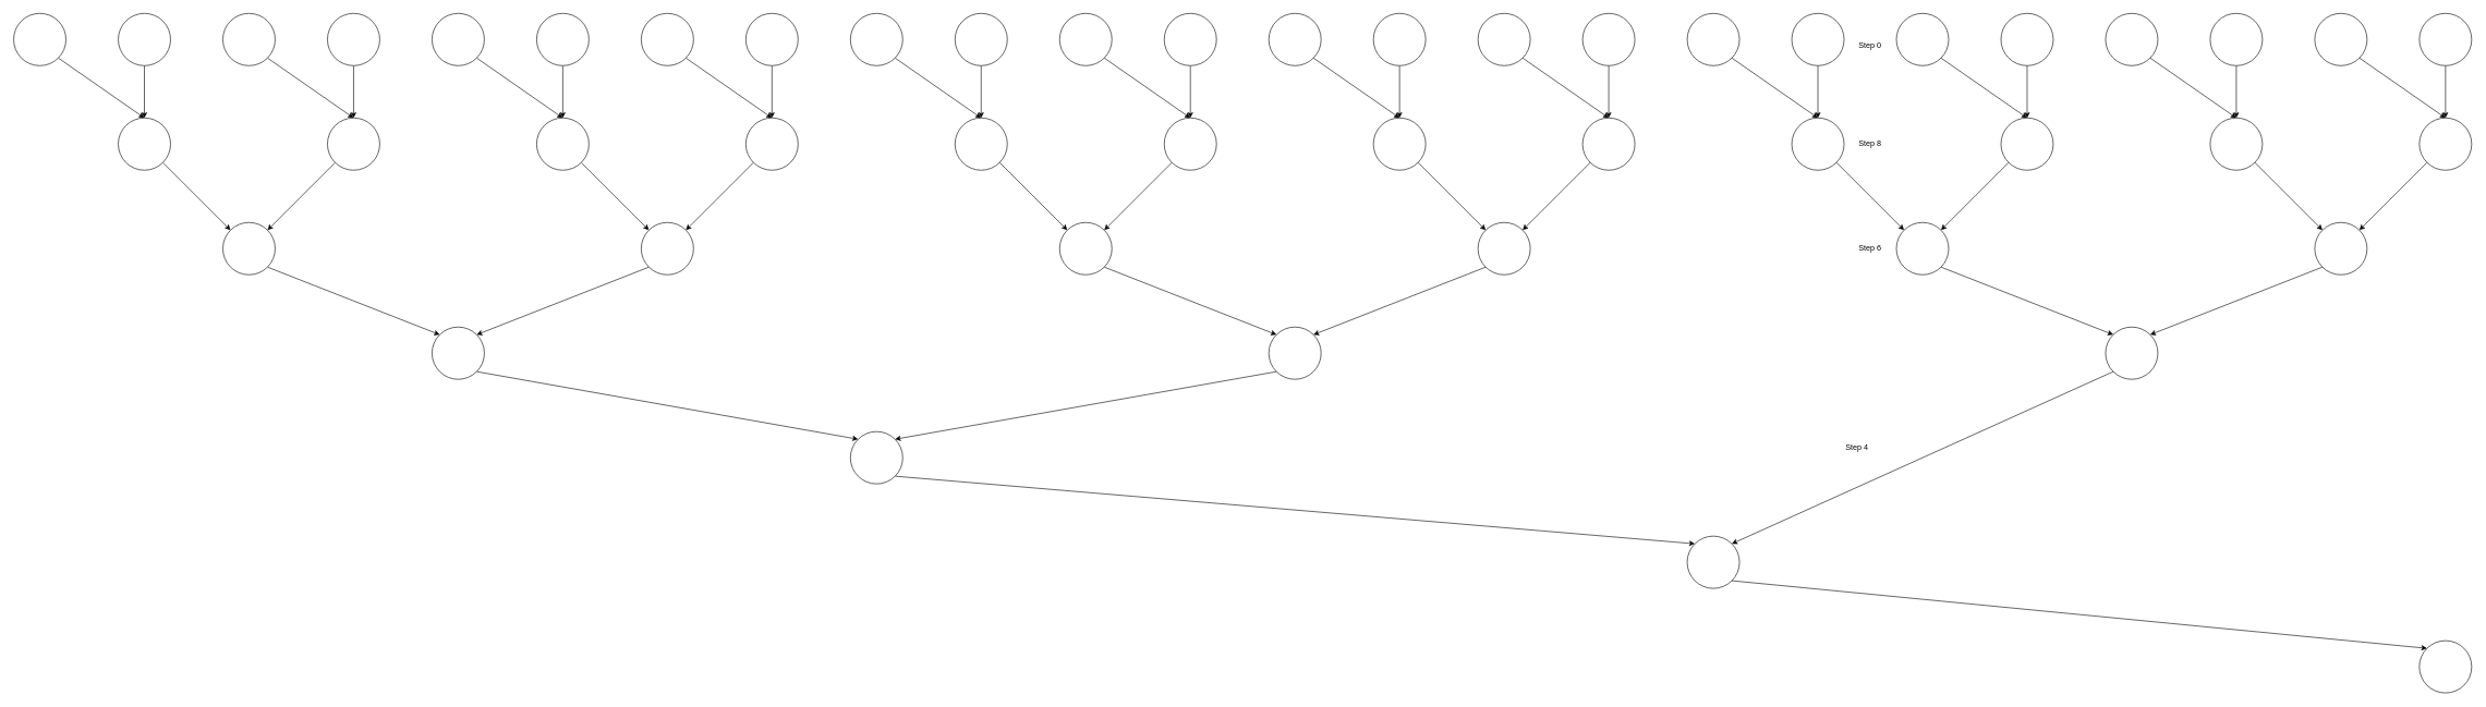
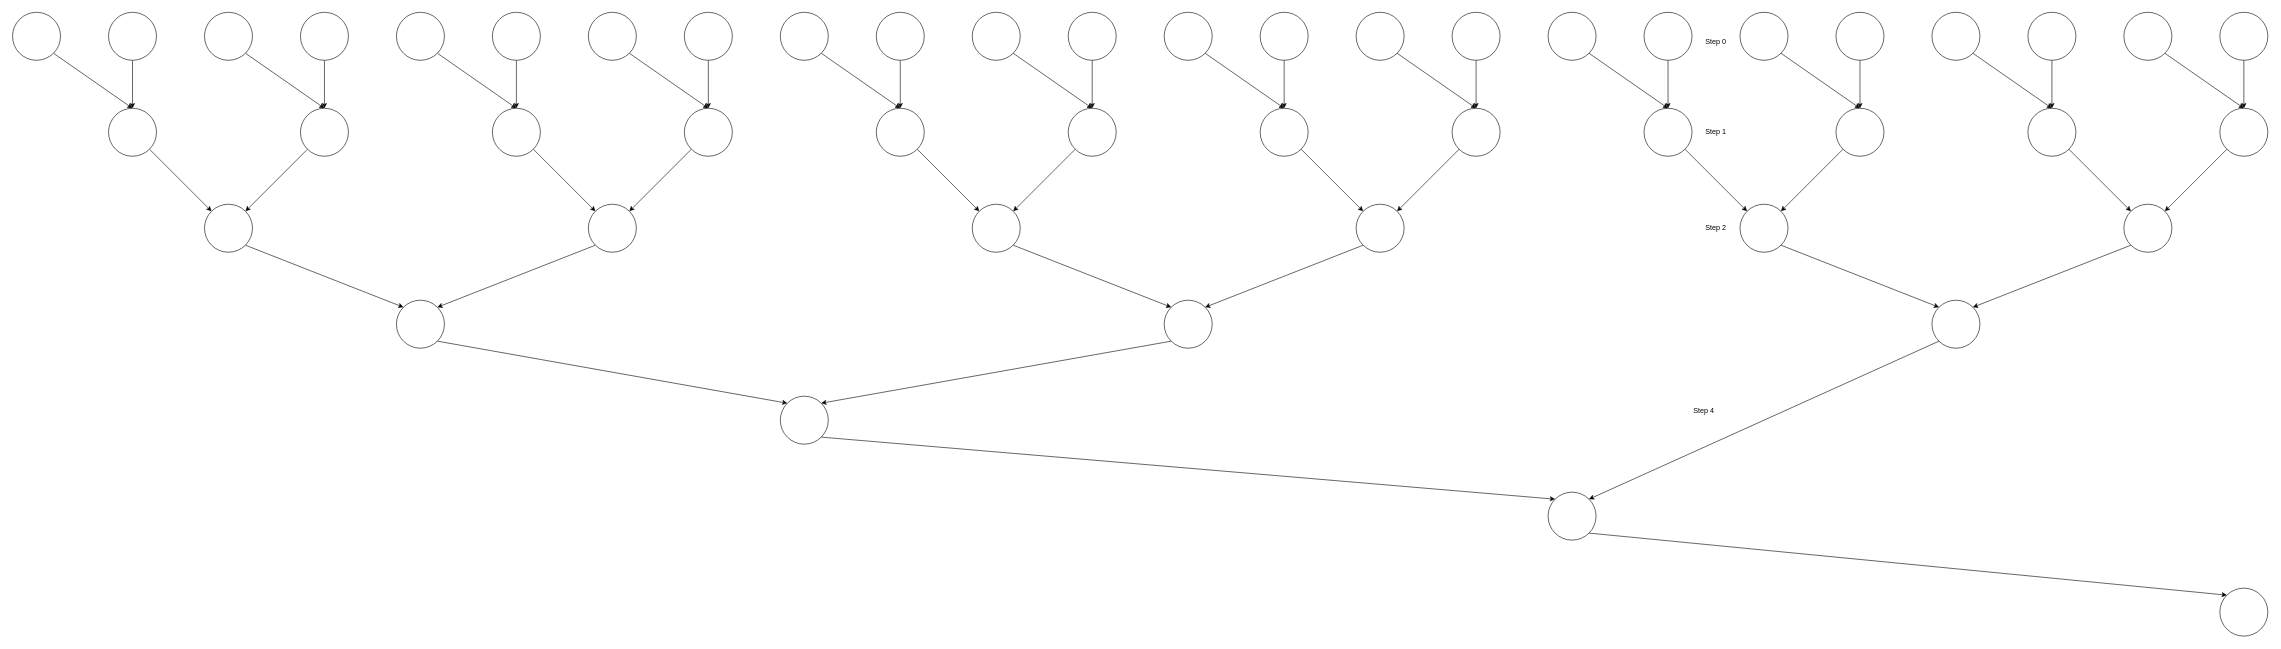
- <mxCell id="95" value="Step 8" style="text;html=1;strokeColor=none;fillColor=none;align=center;verticalAlign=middle;whiteSpace=wrap;rounded=0;" parent="1" vertex="1"><mxGeometry x="2830" y="205" width="60" height="30" as="geometry" /></mxCell>
+ <mxCell id="95" value="Step 1" style="text;html=1;strokeColor=none;fillColor=none;align=center;verticalAlign=middle;whiteSpace=wrap;rounded=0;" parent="1" vertex="1"><mxGeometry x="2830" y="205" width="60" height="30" as="geometry" /></mxCell>
- <mxCell id="96" value="Step 6" style="text;html=1;strokeColor=none;fillColor=none;align=center;verticalAlign=middle;whiteSpace=wrap;rounded=0;" parent="1" vertex="1"><mxGeometry x="2830" y="365" width="60" height="30" as="geometry" /></mxCell>
+ <mxCell id="96" value="Step 2" style="text;html=1;strokeColor=none;fillColor=none;align=center;verticalAlign=middle;whiteSpace=wrap;rounded=0;" parent="1" vertex="1"><mxGeometry x="2830" y="365" width="60" height="30" as="geometry" /></mxCell>
